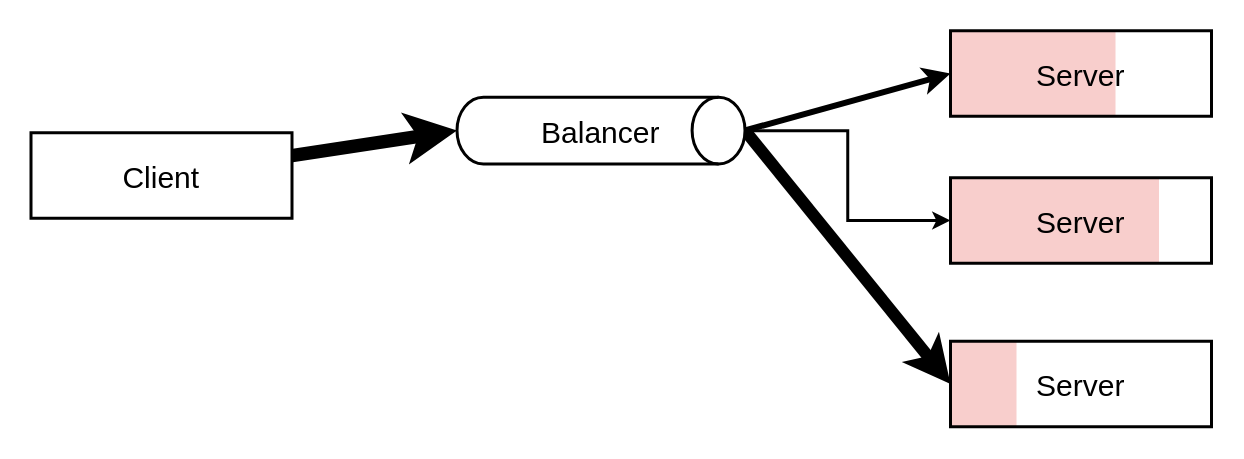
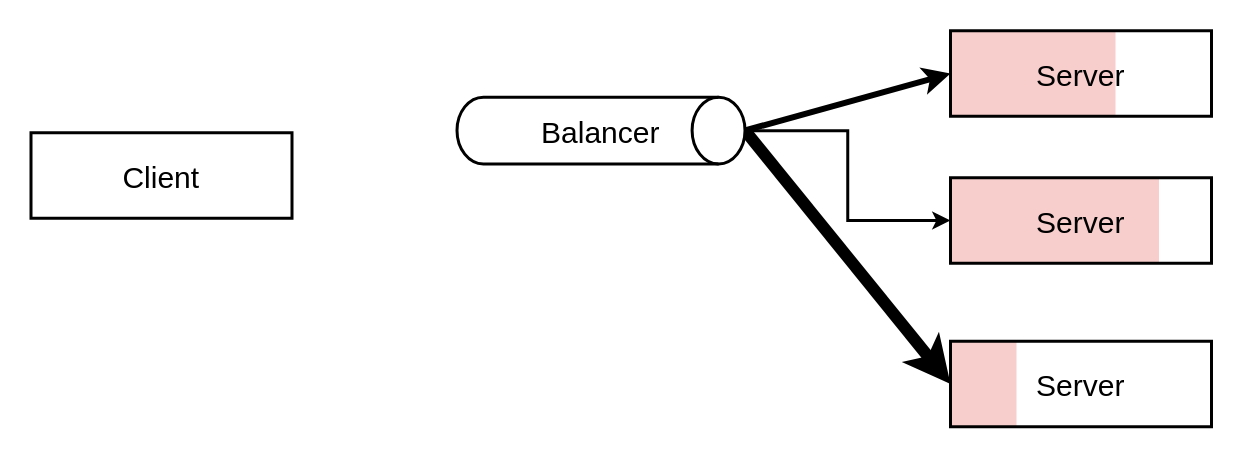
- <mxCell id="2" style="edgeStyle=none;rounded=0;orthogonalLoop=1;jettySize=auto;html=1;entryX=0;entryY=0.5;entryDx=0;entryDy=0;entryPerimeter=0;endSize=6;strokeWidth=9;fontSize=20;" edge="1" parent="1" source="3" target="6"><mxGeometry relative="1" as="geometry" /></mxCell>
